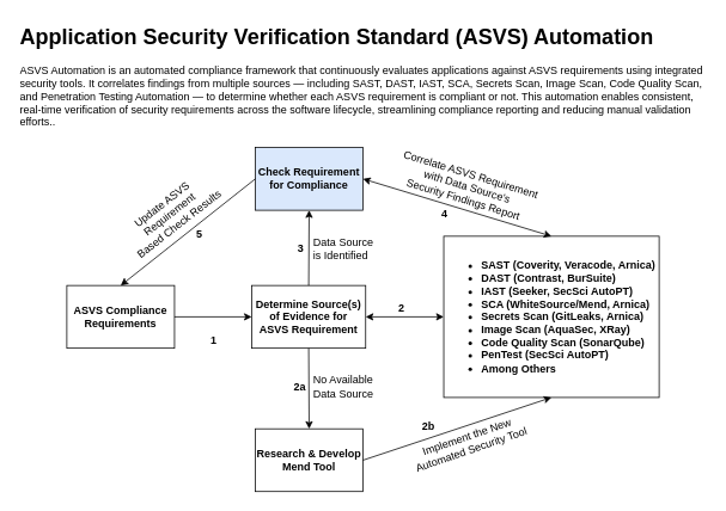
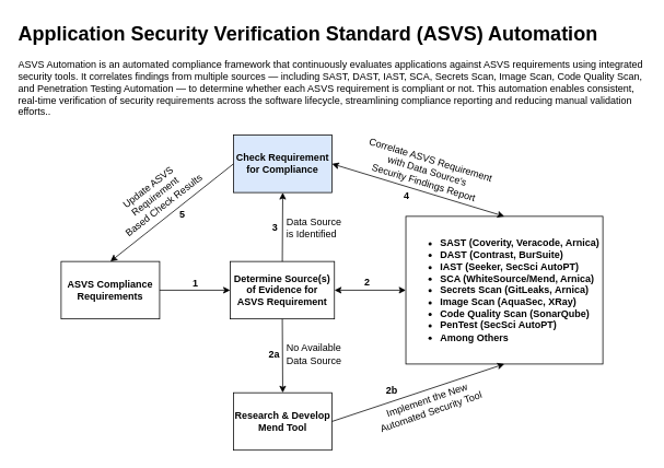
- <mxCell id="17" value="1" style="text;html=1;whiteSpace=wrap;strokeColor=none;fillColor=none;align=center;verticalAlign=middle;rounded=0;fontStyle=1" parent="1" vertex="1"><mxGeometry x="223" y="365" width="30" height="30" as="geometry" /></mxCell>
+ <mxCell id="17" value="1" style="text;html=1;whiteSpace=wrap;strokeColor=none;fillColor=none;align=center;verticalAlign=middle;rounded=0;fontStyle=1" parent="1" vertex="1"><mxGeometry x="223" y="330" width="30" height="30" as="geometry" /></mxCell>
